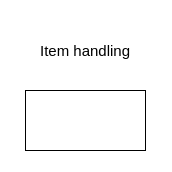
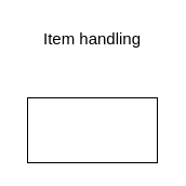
- <mxCell id="2" value="&lt;font style=&quot;font-size: 15px;&quot;&gt;Item handling&lt;/font&gt;" style="text;html=1;align=center;verticalAlign=middle;whiteSpace=wrap;rounded=0;" parent="1" vertex="1"><mxGeometry x="20" y="20" width="130" height="60" as="geometry" /></mxCell>
+ <mxCell id="2" value="&lt;font style=&quot;font-size: 15px;&quot;&gt;Item handling&lt;/font&gt;" style="text;html=1;align=center;verticalAlign=middle;whiteSpace=wrap;rounded=0;" parent="1" vertex="1"><mxGeometry x="20" y="5" width="130" height="60" as="geometry" /></mxCell>
